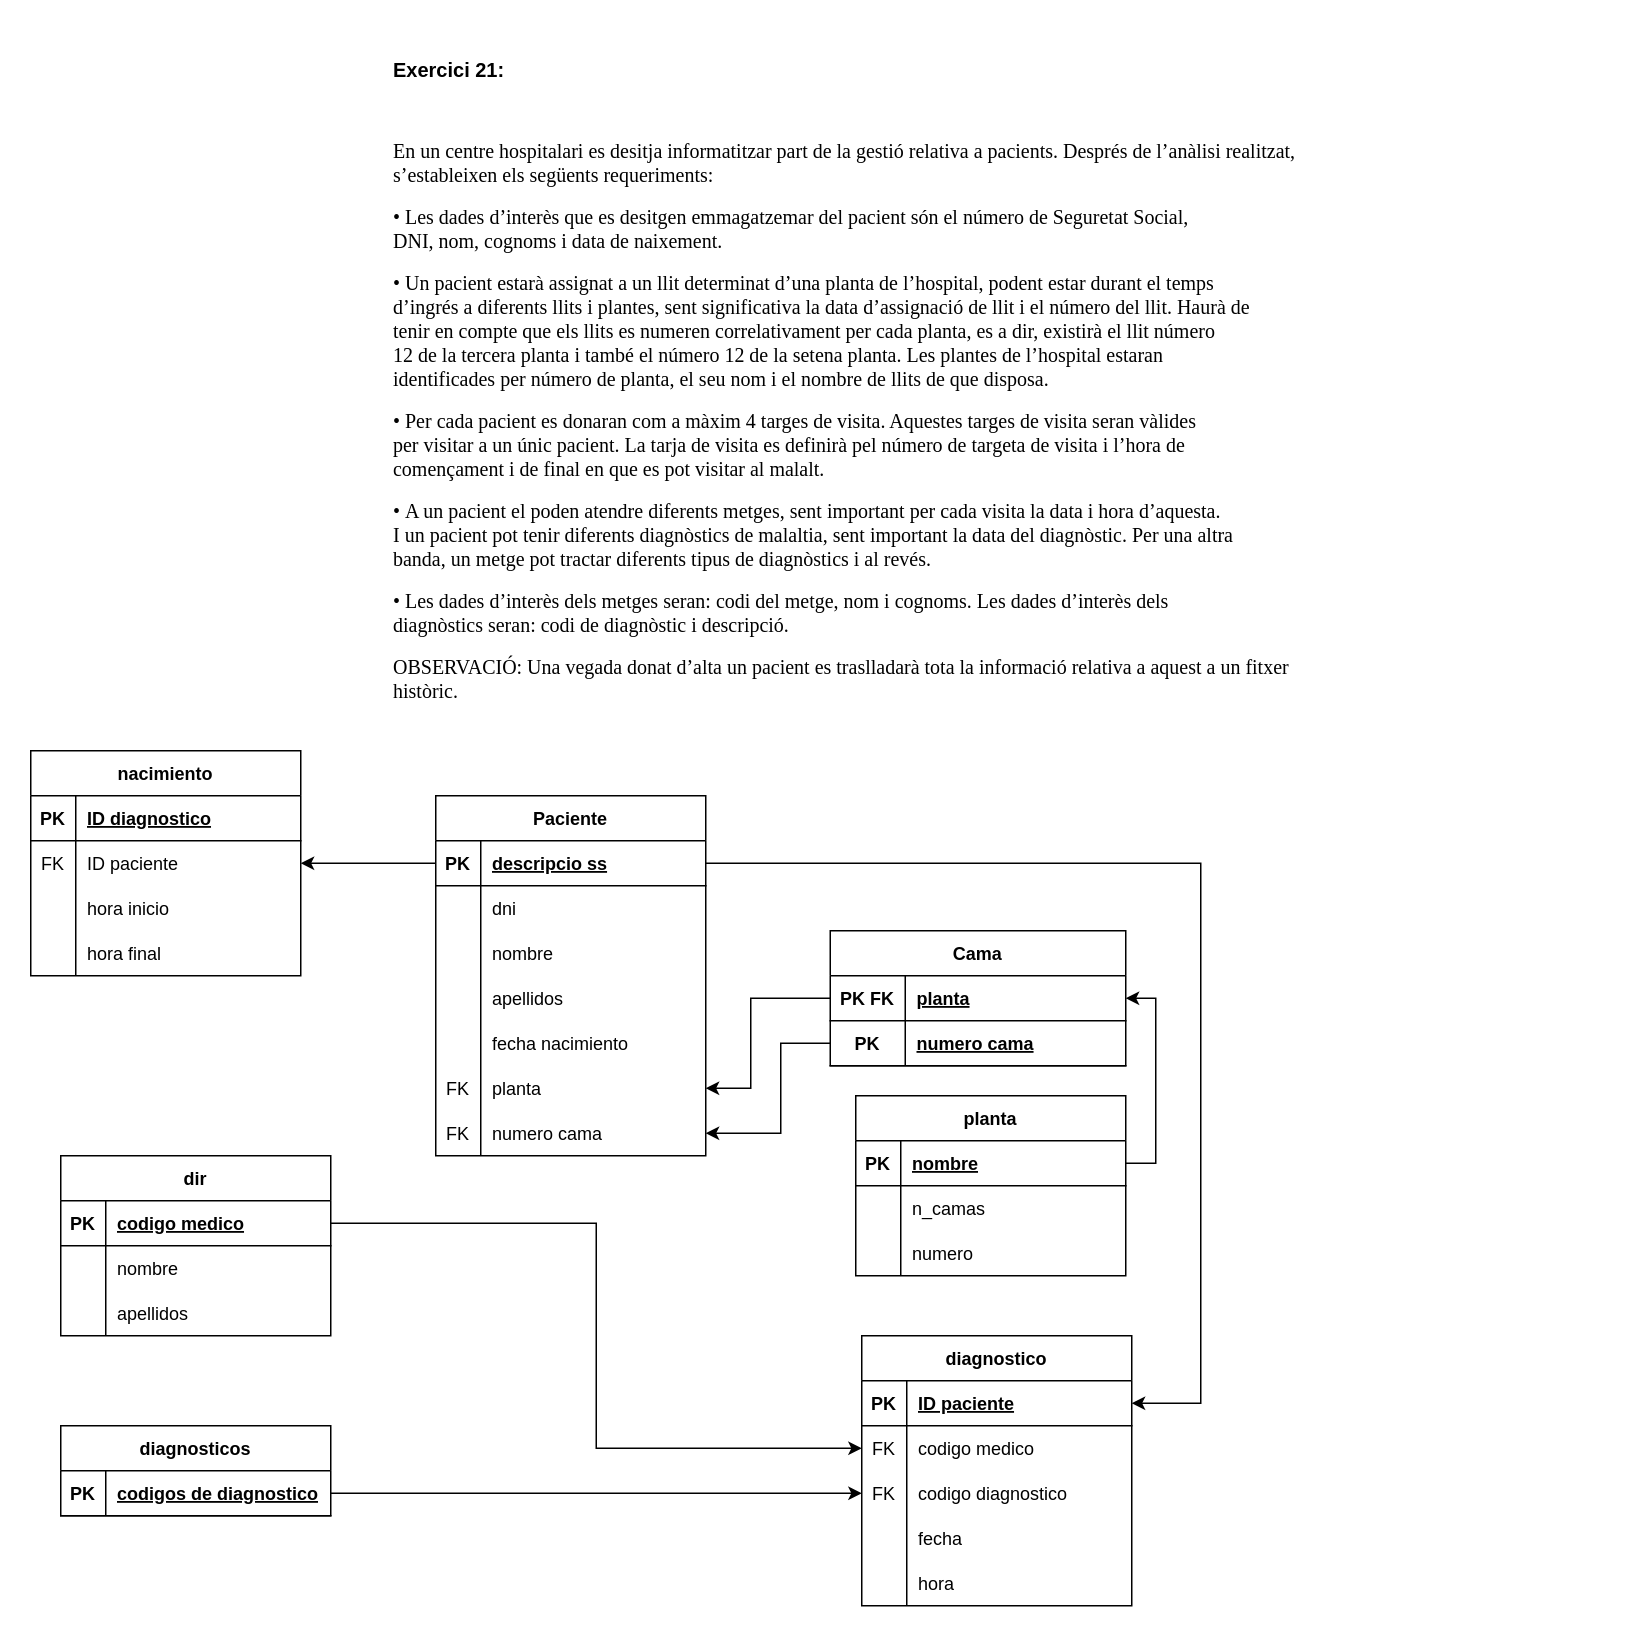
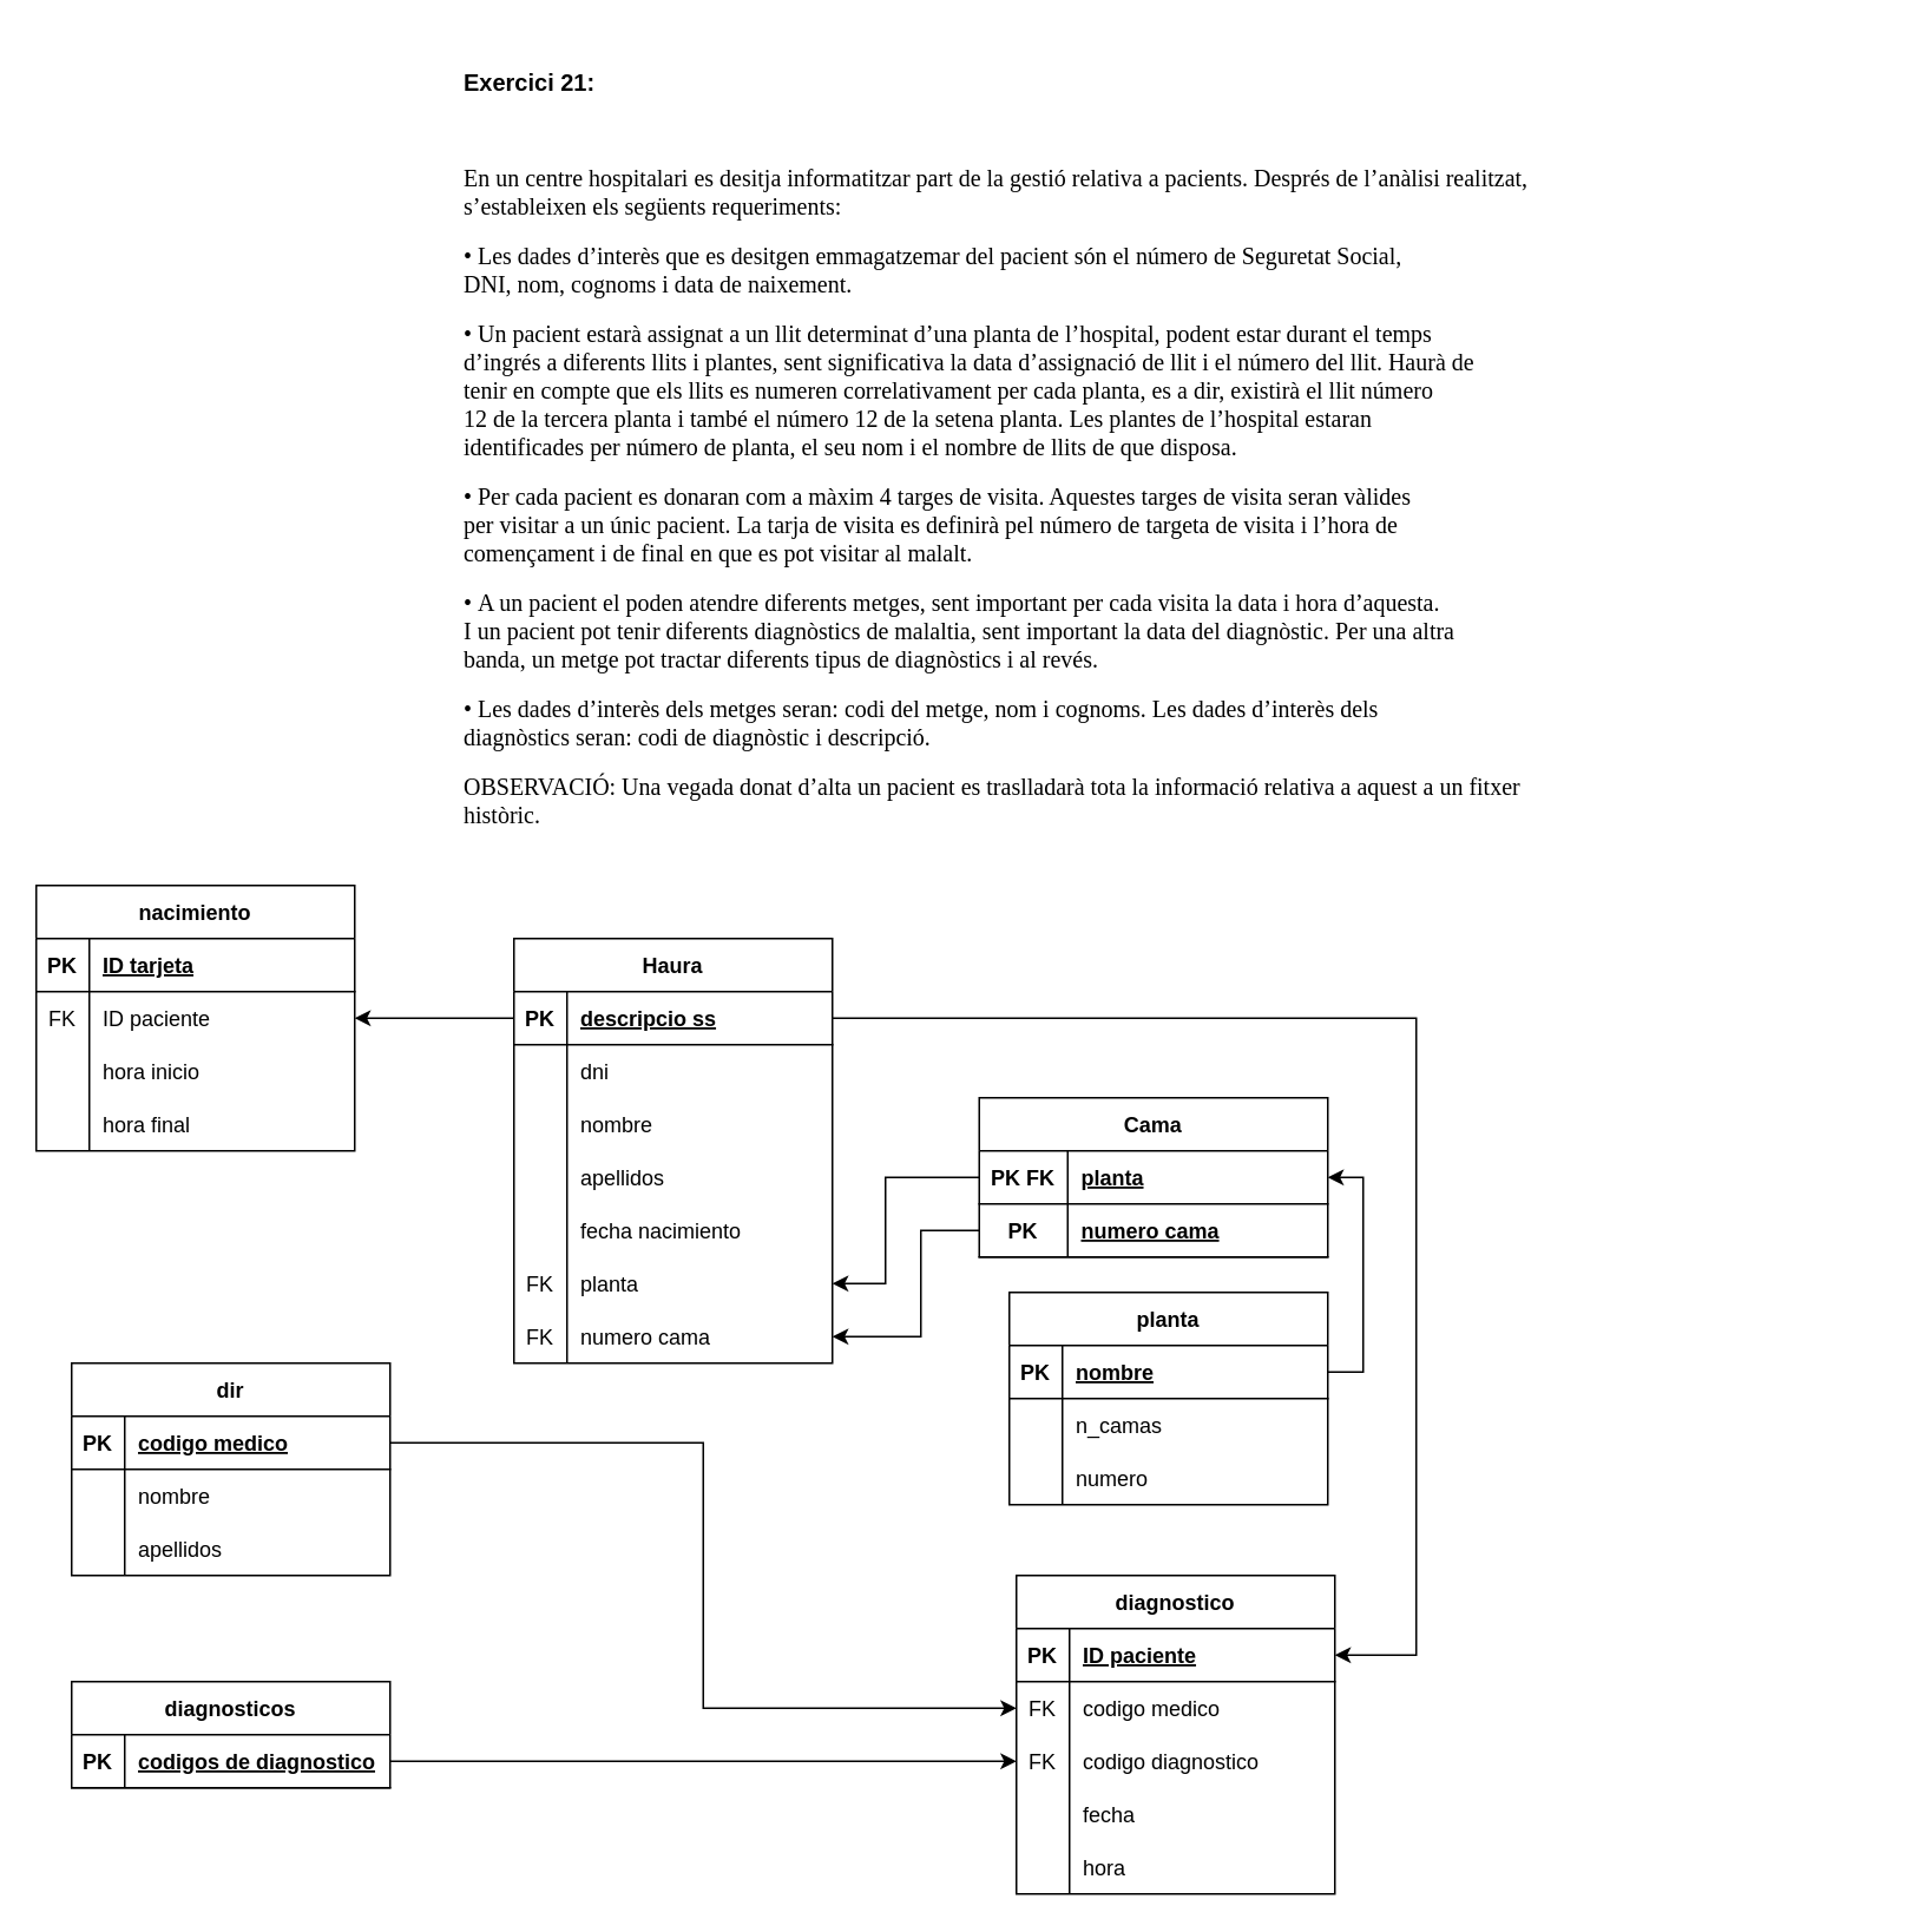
- <mxCell id="28" value="ID diagnostico" style="shape=partialRectangle;connectable=0;fillColor=none;top=0;left=0;bottom=0;right=0;align=left;spacingLeft=6;fontStyle=5;overflow=hidden;" parent="26" vertex="1"><mxGeometry x="30" width="150" height="30" as="geometry"><mxRectangle width="150" height="30" as="alternateBounds" /></mxGeometry></mxCell>
+ <mxCell id="28" value="ID tarjeta" style="shape=partialRectangle;connectable=0;fillColor=none;top=0;left=0;bottom=0;right=0;align=left;spacingLeft=6;fontStyle=5;overflow=hidden;" parent="26" vertex="1"><mxGeometry x="30" width="150" height="30" as="geometry"><mxRectangle width="150" height="30" as="alternateBounds" /></mxGeometry></mxCell>
- <mxCell id="3" value="Paciente" style="shape=table;startSize=30;container=1;collapsible=1;childLayout=tableLayout;fixedRows=1;rowLines=0;fontStyle=1;align=center;resizeLast=1;" parent="1" vertex="1"><mxGeometry x="290" y="530" width="180" height="240" as="geometry" /></mxCell>
+ <mxCell id="3" value="Haura" style="shape=table;startSize=30;container=1;collapsible=1;childLayout=tableLayout;fixedRows=1;rowLines=0;fontStyle=1;align=center;resizeLast=1;" parent="1" vertex="1"><mxGeometry x="290" y="530" width="180" height="240" as="geometry" /></mxCell>
